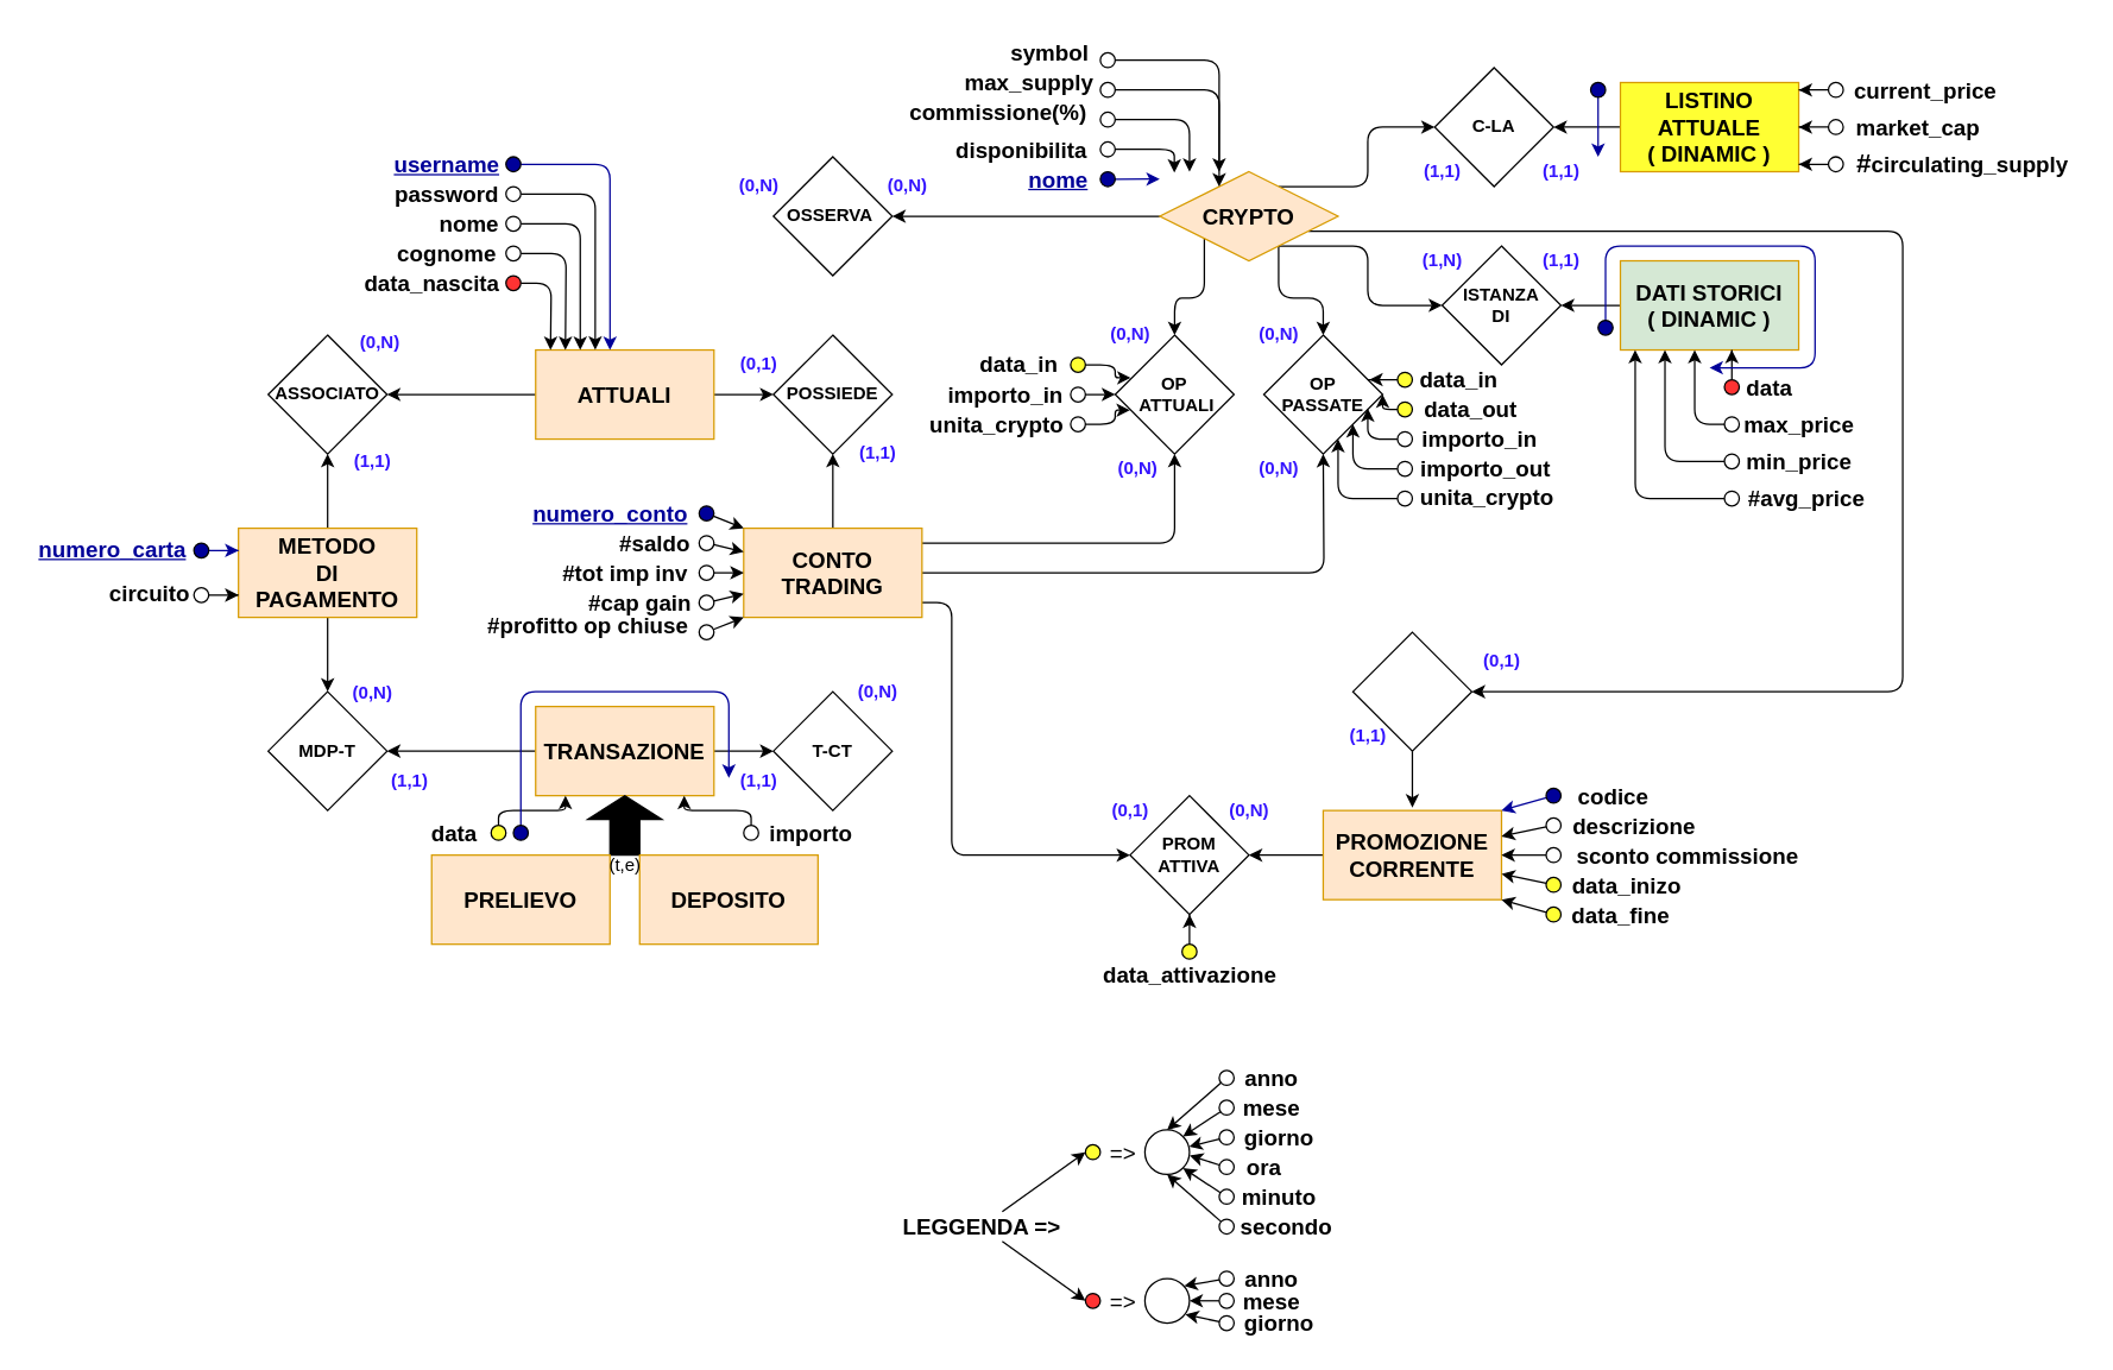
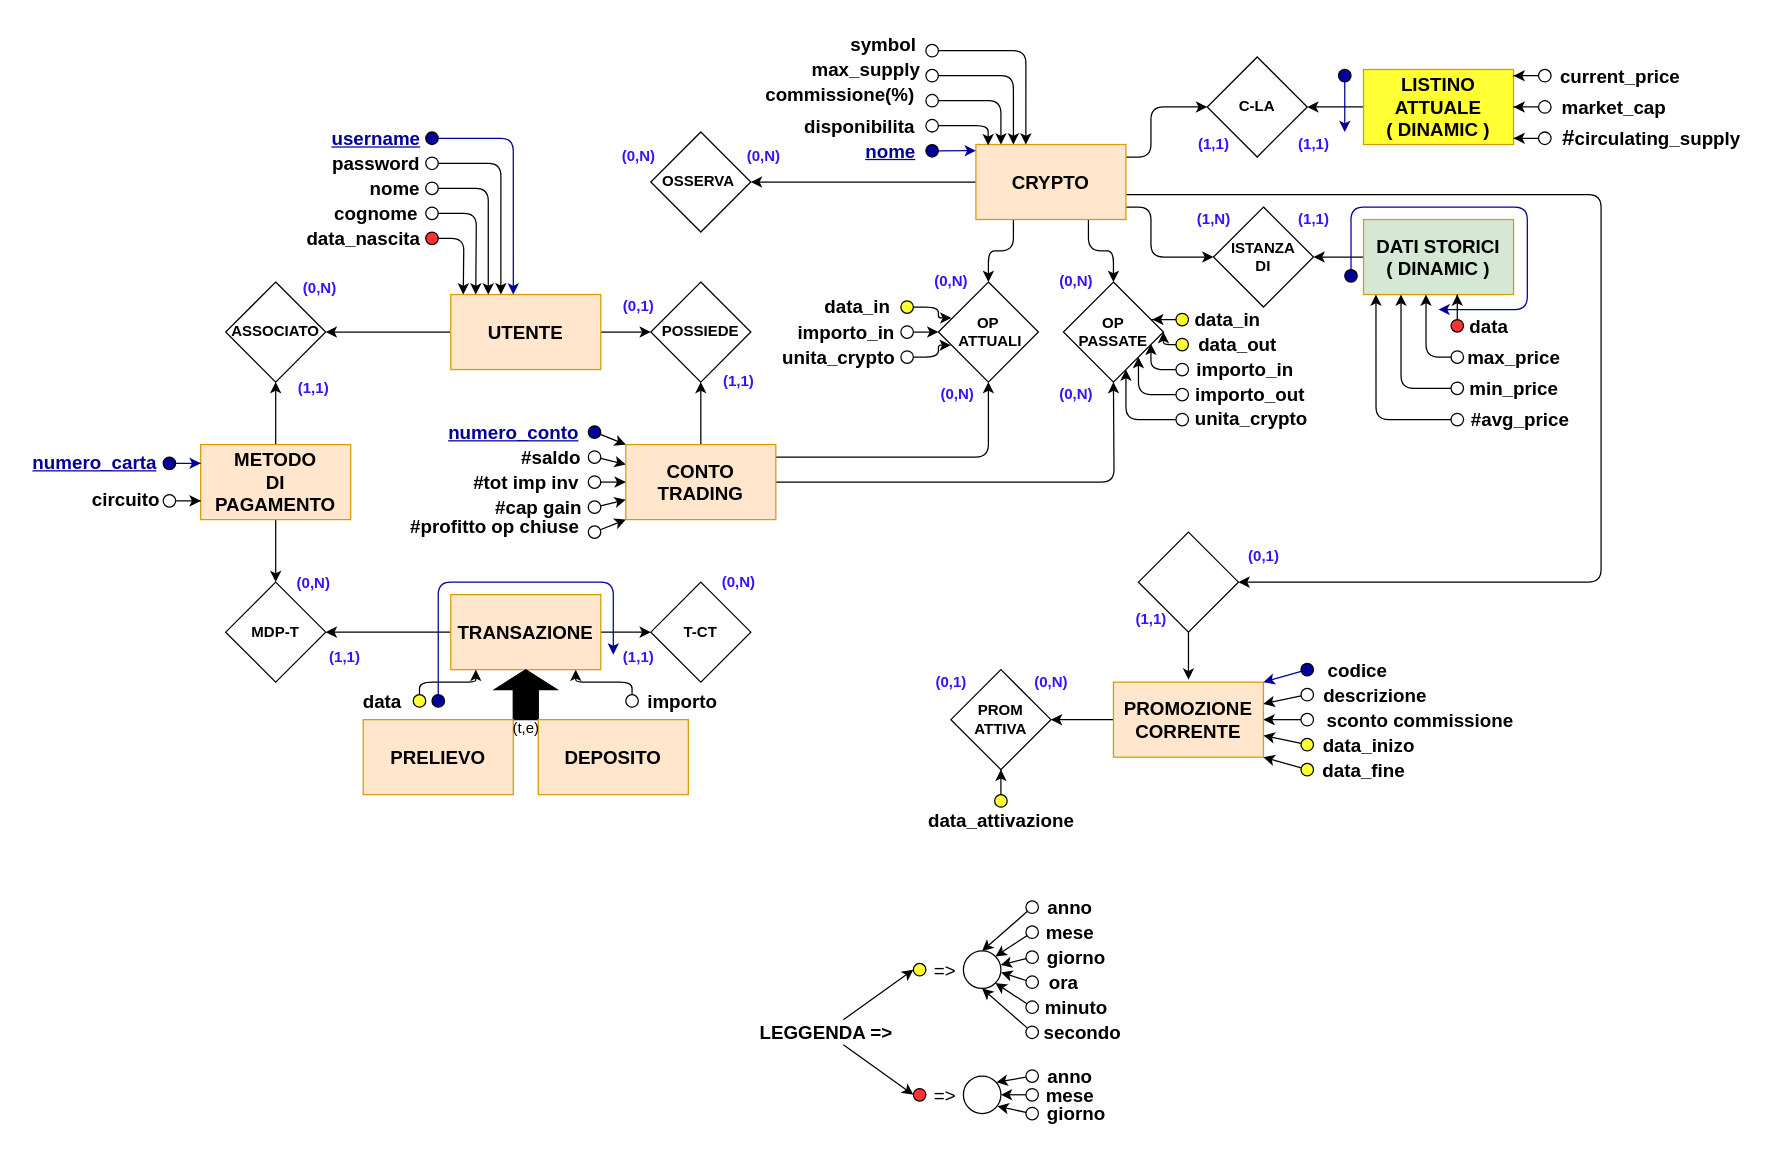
- <mxCell id="37" value="&lt;b&gt;&lt;font style=&quot;font-size: 15px&quot;&gt;CRYPTO&lt;br&gt;&lt;/font&gt;&lt;/b&gt;" style="rhombus;whiteSpace=wrap;html=1;fillColor=#ffe6cc;strokeColor=#d79b00;" parent="1" vertex="1"><mxGeometry x="780" y="115" width="120" height="60" as="geometry" /></mxCell>
+ <mxCell id="37" value="&lt;b&gt;&lt;font style=&quot;font-size: 15px&quot;&gt;CRYPTO&lt;br&gt;&lt;/font&gt;&lt;/b&gt;" style="rounded=0;whiteSpace=wrap;html=1;fillColor=#ffe6cc;strokeColor=#d79b00;" parent="1" vertex="1"><mxGeometry x="780" y="115" width="120" height="60" as="geometry" /></mxCell>
- <mxCell id="4" value="&lt;b&gt;&lt;font style=&quot;font-size: 15px&quot;&gt;ATTUALI&lt;/font&gt;&lt;/b&gt;" style="rounded=0;whiteSpace=wrap;html=1;fillColor=#ffe6cc;strokeColor=#d79b00;" parent="1" vertex="1"><mxGeometry x="360" y="235" width="120" height="60" as="geometry" /></mxCell>
+ <mxCell id="4" value="&lt;b&gt;&lt;font style=&quot;font-size: 15px&quot;&gt;UTENTE&lt;/font&gt;&lt;/b&gt;" style="rounded=0;whiteSpace=wrap;html=1;fillColor=#ffe6cc;strokeColor=#d79b00;" parent="1" vertex="1"><mxGeometry x="360" y="235" width="120" height="60" as="geometry" /></mxCell>
- <mxCell id="13" style="edgeStyle=orthogonalEdgeStyle;rounded=1;orthogonalLoop=1;jettySize=auto;html=1;exitX=1;exitY=0.833;exitDx=0;exitDy=0;entryX=0;entryY=0.5;entryDx=0;entryDy=0;exitPerimeter=0;" parent="1" source="15" target="55" edge="1"><mxGeometry relative="1" as="geometry"><mxPoint x="640" y="505" as="targetPoint" /><Array as="points"><mxPoint x="640" y="405" /><mxPoint x="640" y="575" /></Array></mxGeometry></mxCell>
